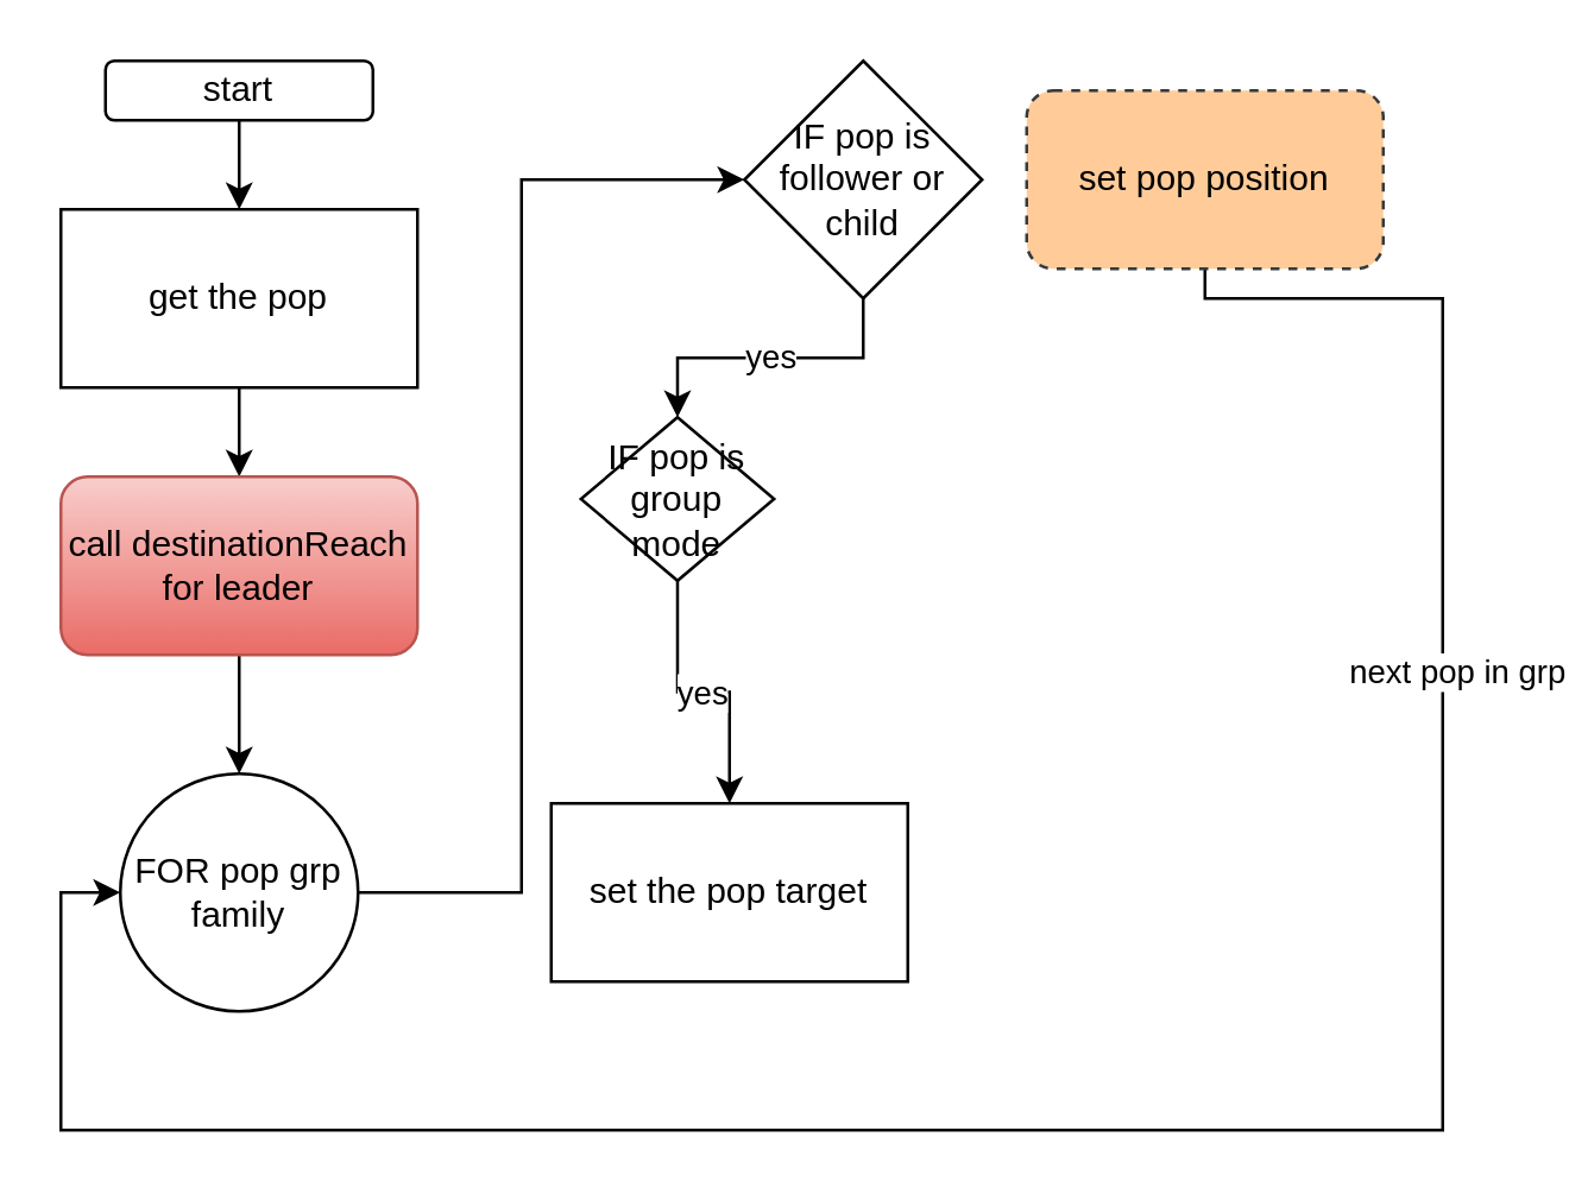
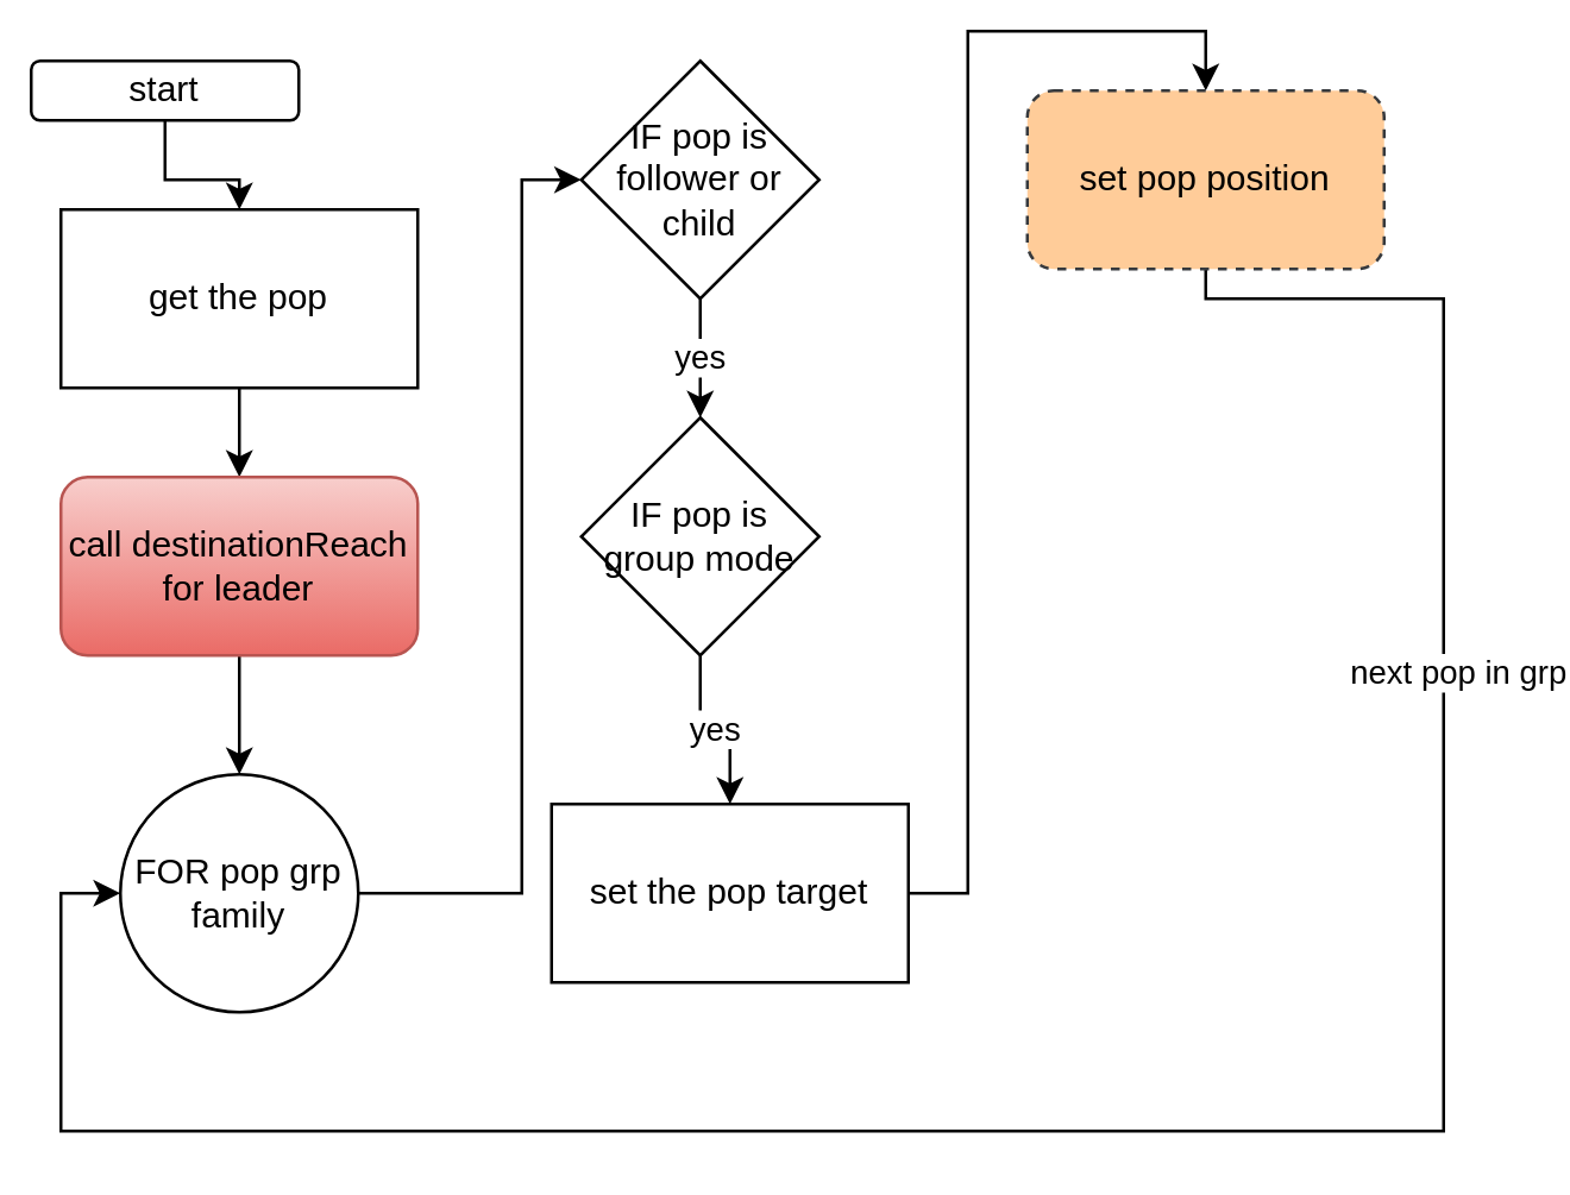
- <mxCell id="3" value="start" style="rounded=1;whiteSpace=wrap;html=1;" vertex="1" parent="1"><mxGeometry x="35" y="20" width="90" height="20" as="geometry" /></mxCell>
+ <mxCell id="3" value="start" style="rounded=1;whiteSpace=wrap;html=1;" vertex="1" parent="1"><mxGeometry x="10" y="20" width="90" height="20" as="geometry" /></mxCell>
- <mxCell id="11" value="IF pop is follower or child" style="rhombus;whiteSpace=wrap;html=1;" vertex="1" parent="1"><mxGeometry x="250" y="20" width="80" height="80" as="geometry" /></mxCell>
+ <mxCell id="11" value="IF pop is follower or child" style="rhombus;whiteSpace=wrap;html=1;" vertex="1" parent="1"><mxGeometry x="195" y="20" width="80" height="80" as="geometry" /></mxCell>
+ <mxCell id="14" style="edgeStyle=orthogonalEdgeStyle;rounded=0;orthogonalLoop=1;jettySize=auto;html=1;entryX=0.5;entryY=0;entryDx=0;entryDy=0;" edge="1" parent="1" source="15" target="18"><mxGeometry relative="1" as="geometry" /></mxCell>
- <mxCell id="13" value="IF pop is group mode" style="rhombus;whiteSpace=wrap;html=1;" vertex="1" parent="1"><mxGeometry x="195" y="140" width="65" height="55" as="geometry" /></mxCell>
+ <mxCell id="13" value="IF pop is group mode" style="rhombus;whiteSpace=wrap;html=1;" vertex="1" parent="1"><mxGeometry x="195" y="140" width="80" height="80" as="geometry" /></mxCell>
